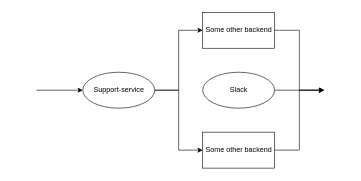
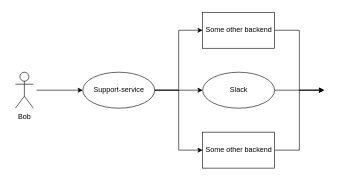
+ <mxCell id="4" value="Bob" style="shape=umlActor;verticalLabelPosition=bottom;labelBackgroundColor=#ffffff;verticalAlign=top;html=1;outlineConnect=0;" vertex="1" parent="1"><mxGeometry x="25" y="120" width="30" height="60" as="geometry" /></mxCell>
+ <mxCell id="6" style="edgeStyle=orthogonalEdgeStyle;rounded=0;orthogonalLoop=1;jettySize=auto;html=1;exitX=1;exitY=0.5;exitDx=0;exitDy=0;entryX=0;entryY=0.5;entryDx=0;entryDy=0;" edge="1" parent="1" source="8" target="10"><mxGeometry relative="1" as="geometry" /></mxCell>
